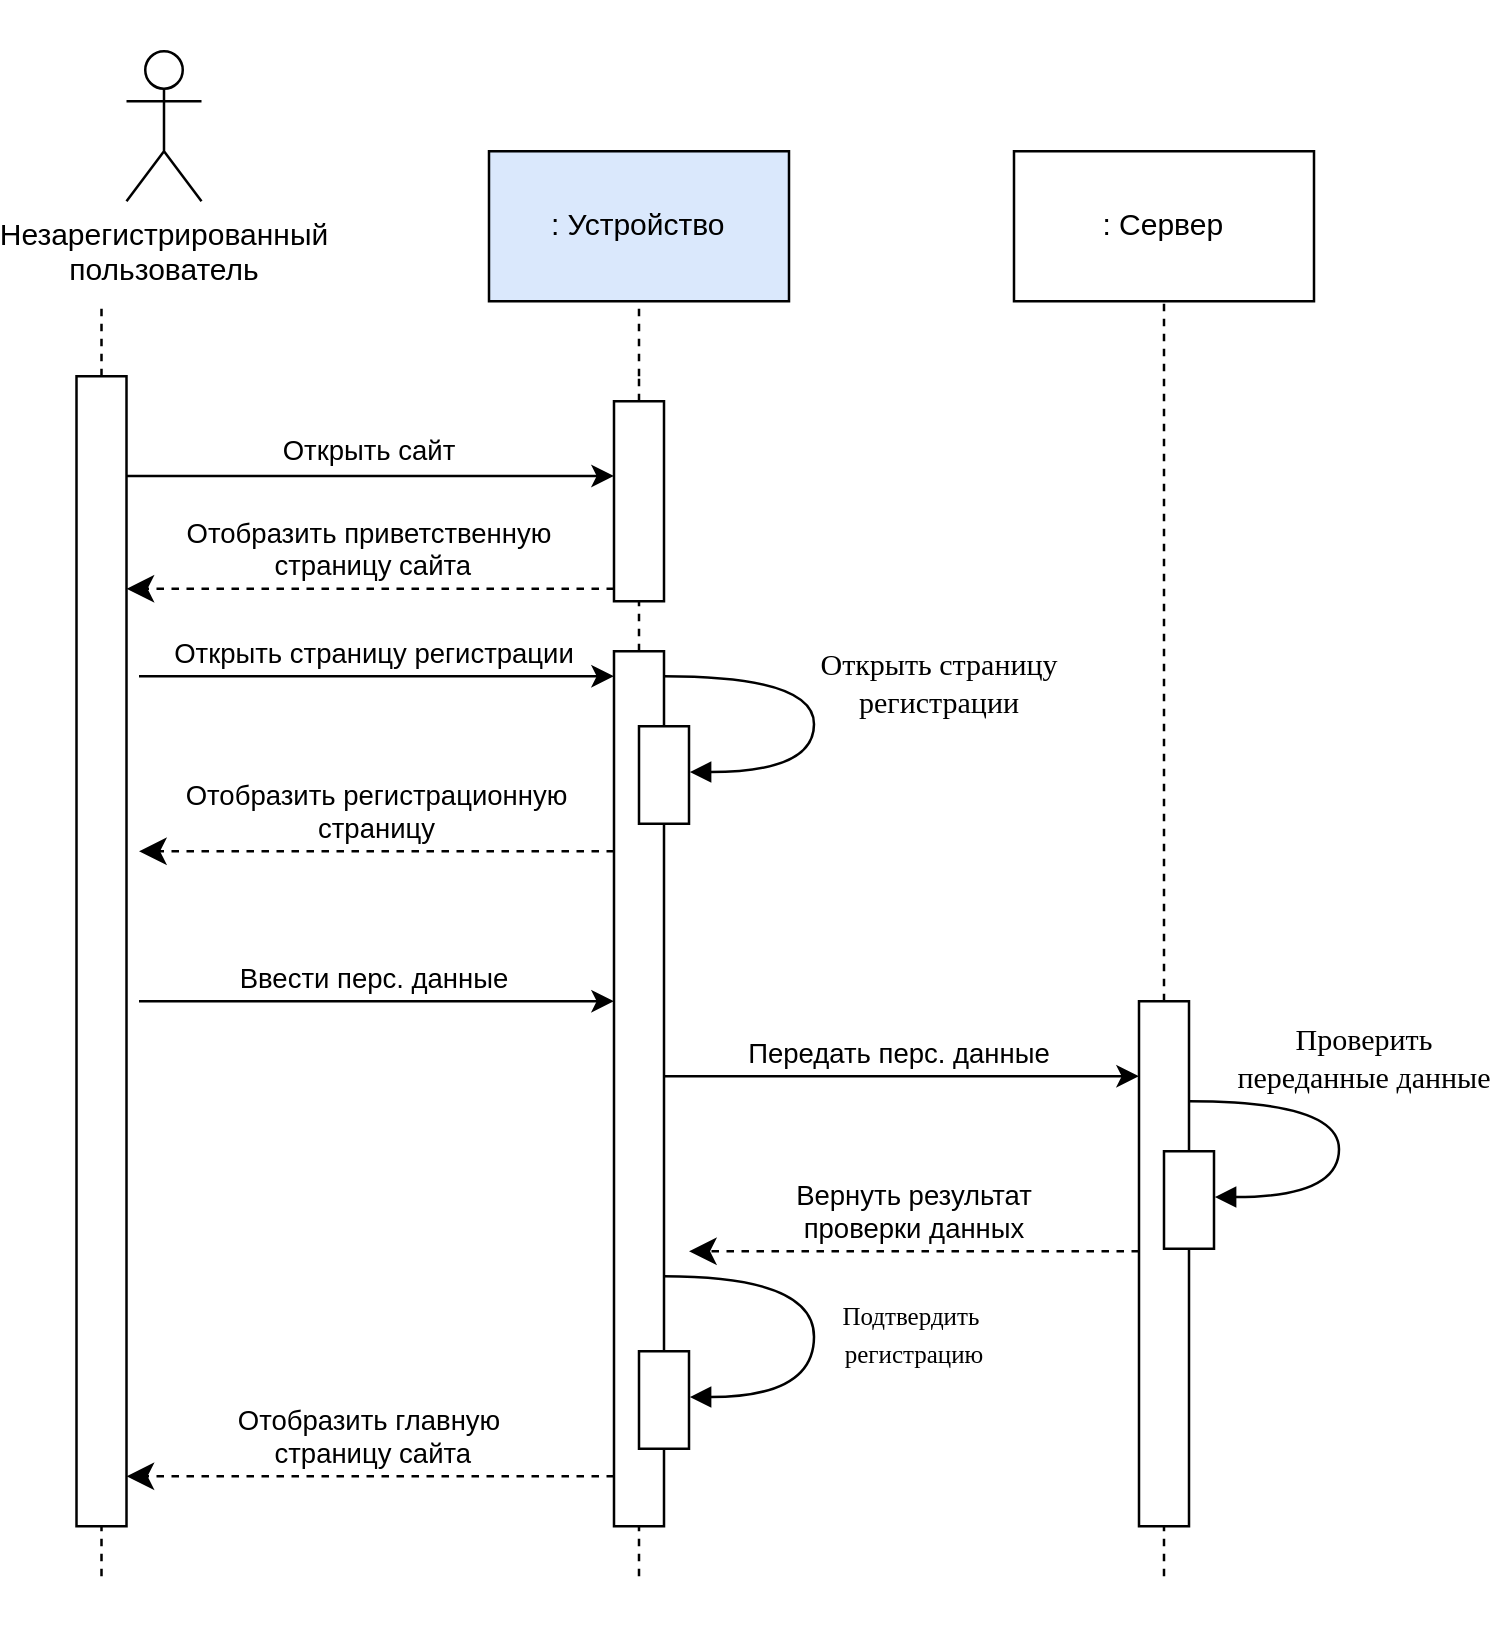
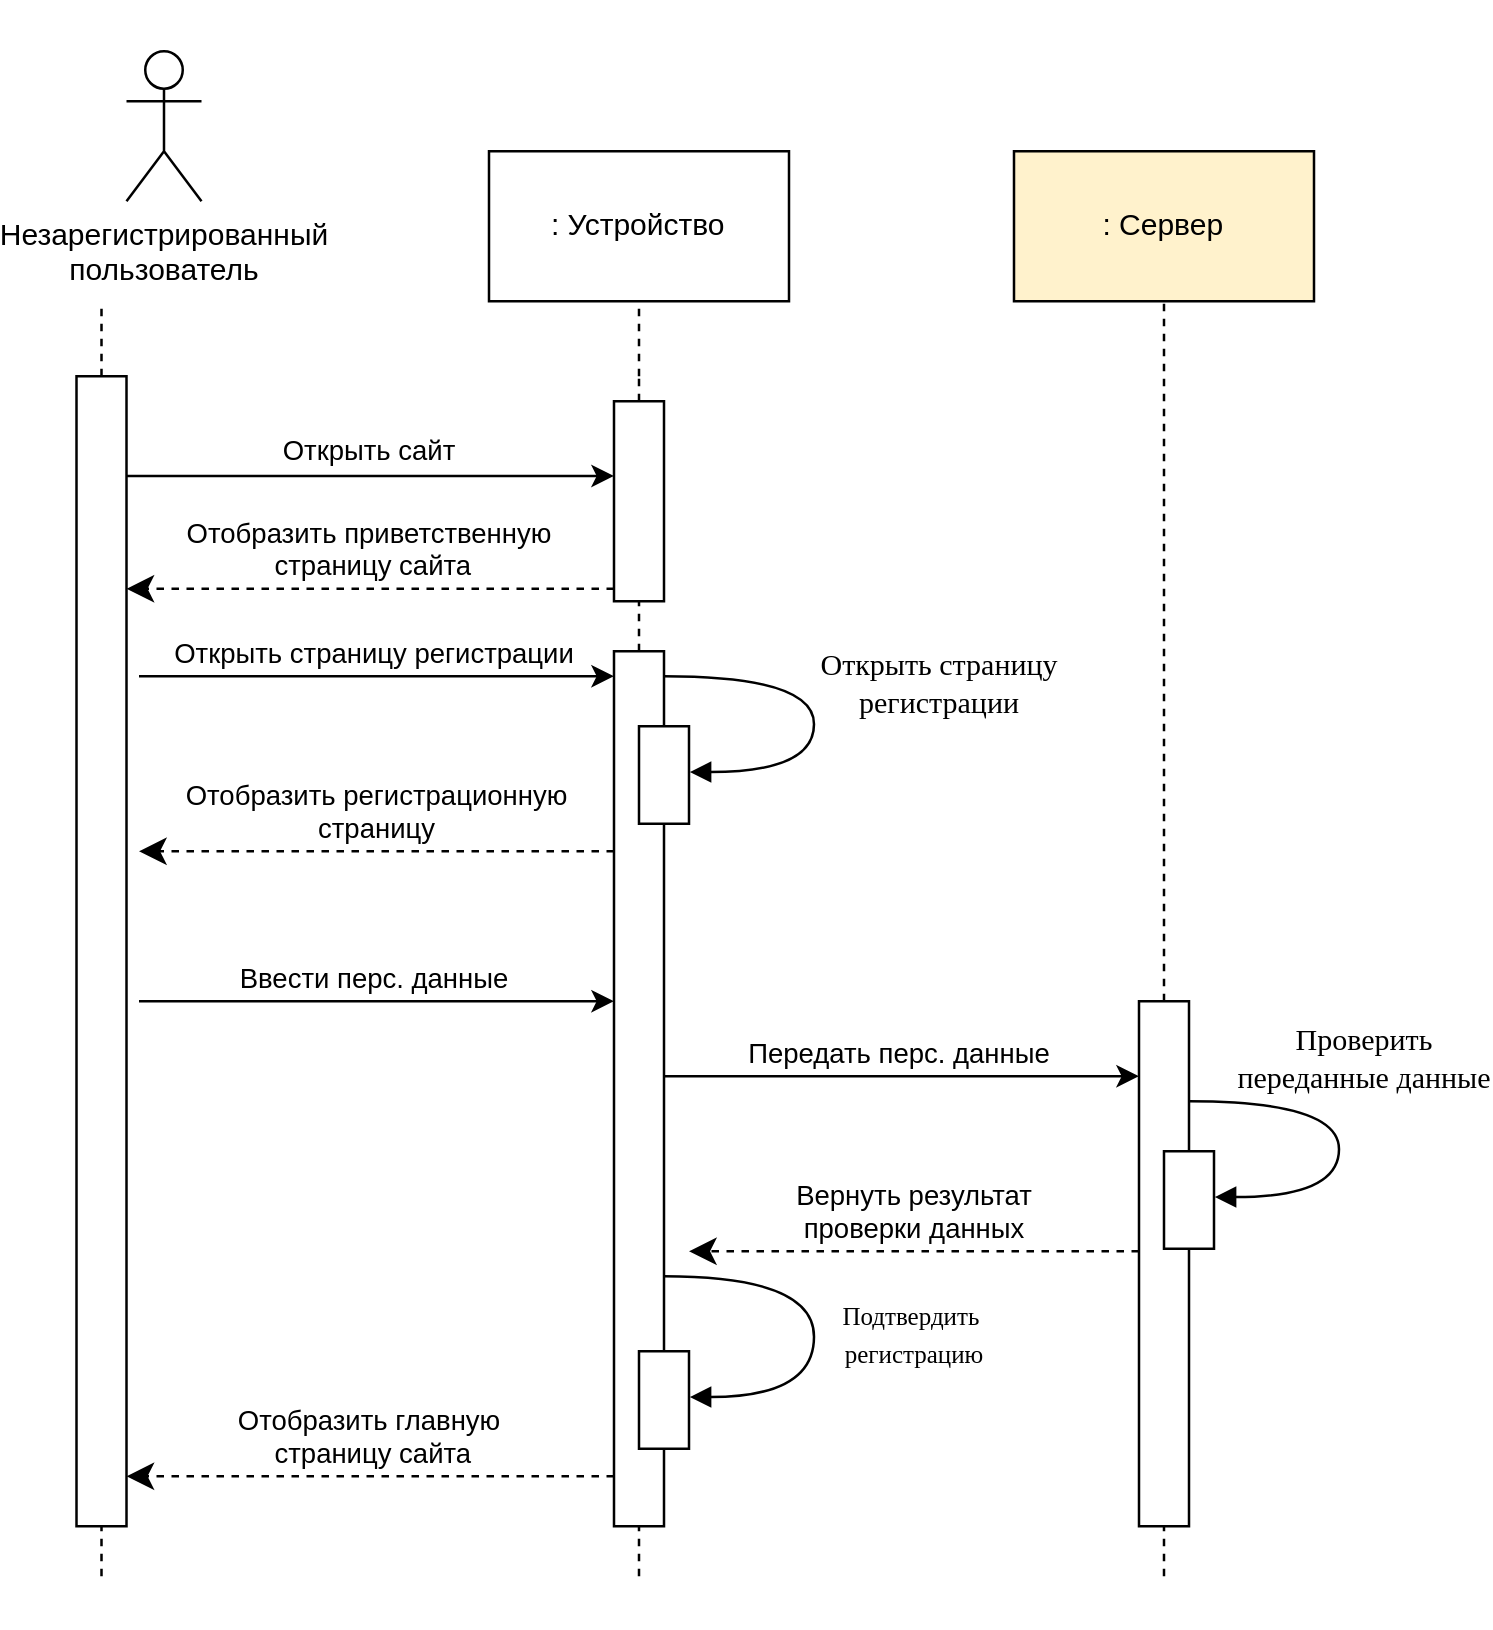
- <mxCell id="11" value=": Устройство" style="rounded=0;whiteSpace=wrap;html=1;fillColor=#dae8fc;" vertex="1" parent="1"><mxGeometry x="185" y="60" width="120" height="60" as="geometry" /></mxCell>
+ <mxCell id="11" value=": Устройство" style="rounded=0;whiteSpace=wrap;html=1;" vertex="1" parent="1"><mxGeometry x="185" y="60" width="120" height="60" as="geometry" /></mxCell>
- <mxCell id="12" value=": Сервер" style="rounded=0;whiteSpace=wrap;html=1;" vertex="1" parent="1"><mxGeometry x="395" y="60" width="120" height="60" as="geometry" /></mxCell>
+ <mxCell id="12" value=": Сервер" style="rounded=0;whiteSpace=wrap;html=1;fillColor=#fff2cc;" vertex="1" parent="1"><mxGeometry x="395" y="60" width="120" height="60" as="geometry" /></mxCell>
